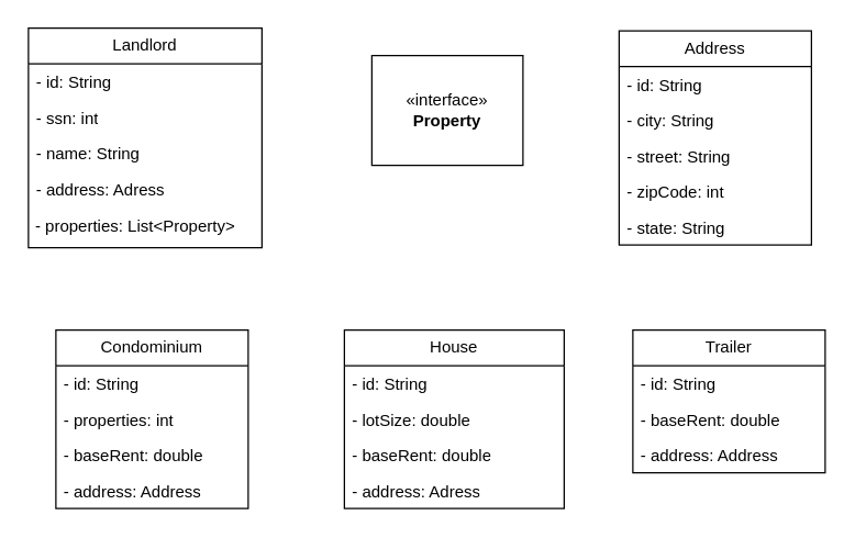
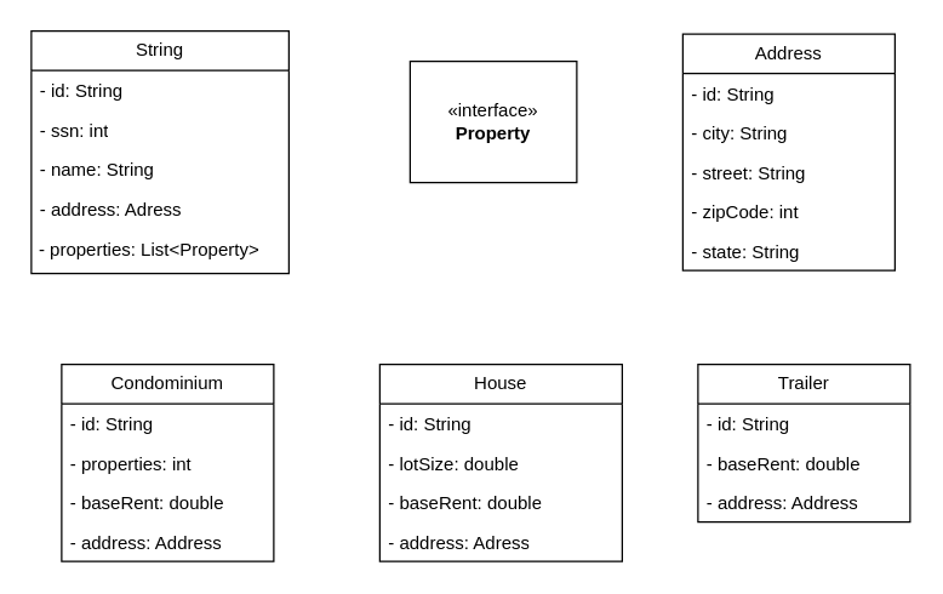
- <mxCell id="2" value="Landlord" style="swimlane;fontStyle=0;childLayout=stackLayout;horizontal=1;startSize=26;fillColor=none;horizontalStack=0;resizeParent=1;resizeParentMax=0;resizeLast=0;collapsible=1;marginBottom=0;whiteSpace=wrap;html=1;" vertex="1" parent="1"><mxGeometry x="20" y="20" width="170" height="160" as="geometry" /></mxCell>
+ <mxCell id="2" value="String" style="swimlane;fontStyle=0;childLayout=stackLayout;horizontal=1;startSize=26;fillColor=none;horizontalStack=0;resizeParent=1;resizeParentMax=0;resizeLast=0;collapsible=1;marginBottom=0;whiteSpace=wrap;html=1;" vertex="1" parent="1"><mxGeometry x="20" y="20" width="170" height="160" as="geometry" /></mxCell>
